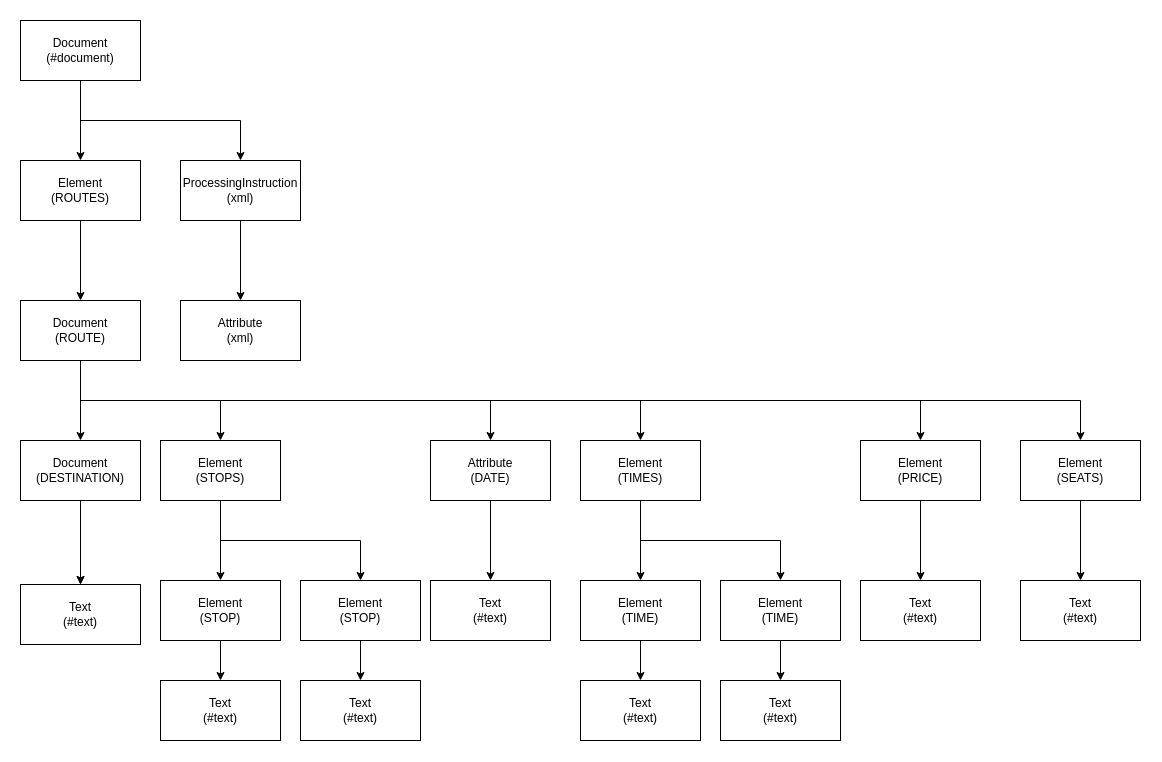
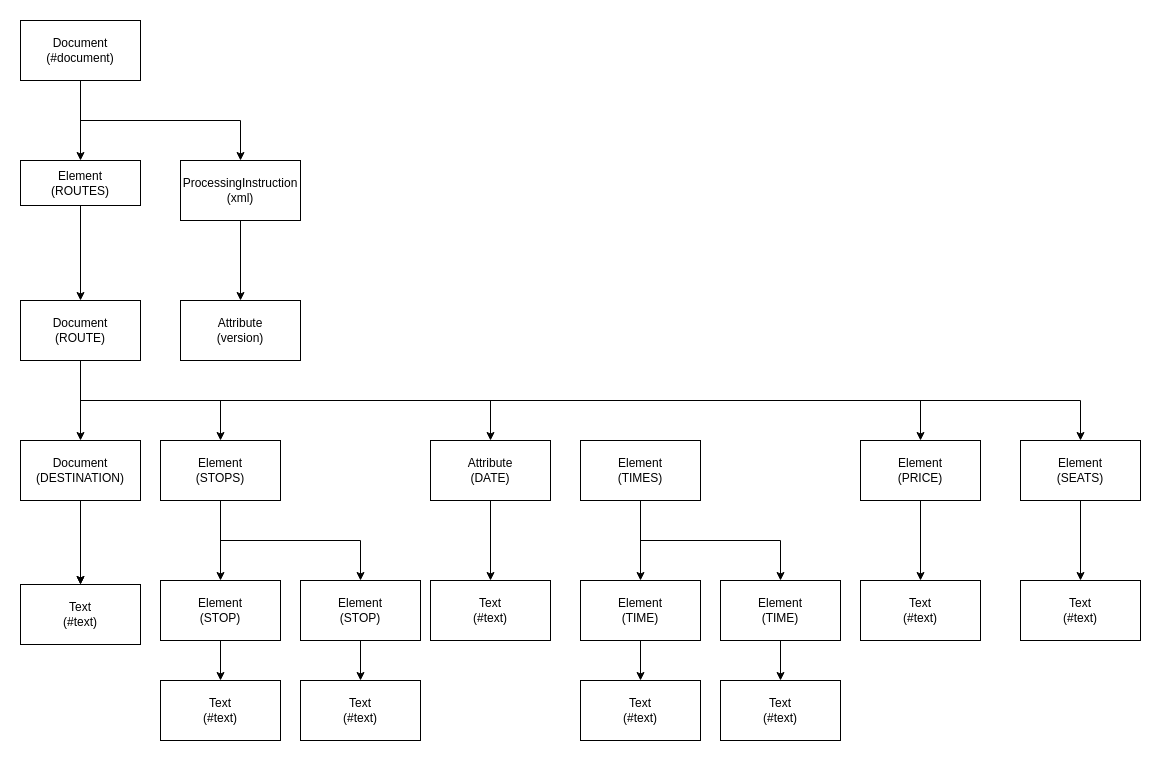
- <mxCell id="6" value="Element&lt;br&gt;(ROUTES)" style="rounded=0;whiteSpace=wrap;html=1;" vertex="1" parent="1"><mxGeometry x="20" y="160" width="120" height="60" as="geometry" /></mxCell>
+ <mxCell id="6" value="Element&lt;br&gt;(ROUTES)" style="rounded=0;whiteSpace=wrap;html=1;" vertex="1" parent="1"><mxGeometry x="20" y="160" width="120" height="45" as="geometry" /></mxCell>
- <mxCell id="47" value="Attribute&lt;br&gt;(xml)" style="rounded=0;whiteSpace=wrap;html=1;" vertex="1" parent="1"><mxGeometry x="180" y="300" width="120" height="60" as="geometry" /></mxCell>
+ <mxCell id="47" value="Attribute&lt;br&gt;(version)" style="rounded=0;whiteSpace=wrap;html=1;" vertex="1" parent="1"><mxGeometry x="180" y="300" width="120" height="60" as="geometry" /></mxCell>
- <mxCell id="10" style="edgeStyle=orthogonalEdgeStyle;rounded=0;orthogonalLoop=1;jettySize=auto;html=1;exitX=0.5;exitY=1;exitDx=0;exitDy=0;entryX=0.5;entryY=0;entryDx=0;entryDy=0;" edge="1" parent="1" source="13" target="32"><mxGeometry relative="1" as="geometry" /></mxCell>
